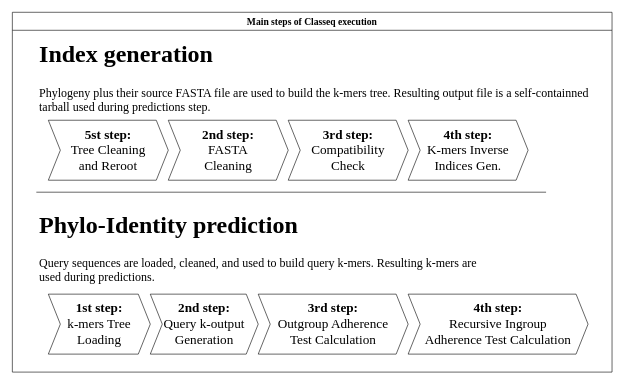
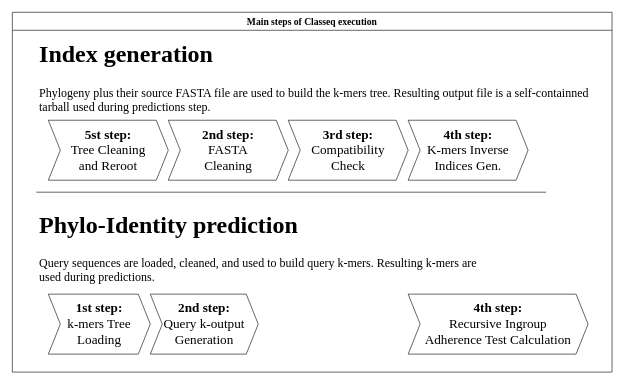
- <mxCell id="7" value="&lt;b&gt;3rd step:&lt;br&gt;&lt;/b&gt;Outgroup Adherence&lt;br&gt;Test Calculation" style="shape=step;perimeter=stepPerimeter;whiteSpace=wrap;html=1;fixedSize=1;fontSize=22;fontFamily=liberation-sans;fontSource=https%3A%2F%2Ffonts.cdnfonts.com%2Fcss%2Fliberation-sans;" parent="1" vertex="1"><mxGeometry x="430" y="490" width="250" height="100" as="geometry" /></mxCell>
